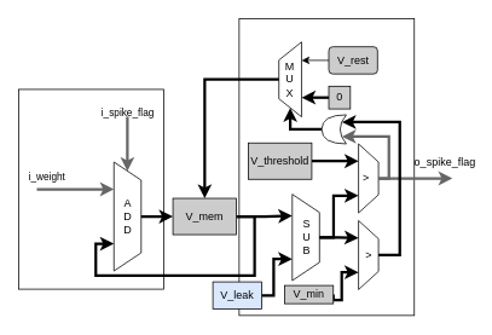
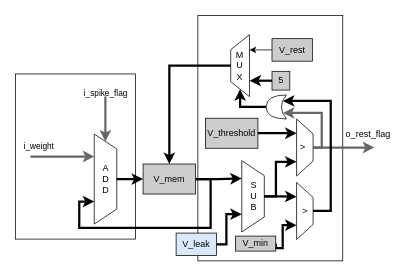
- <mxCell id="40" value="V_rest" style="whiteSpace=wrap;html=1;fillColor=#CCCCCC;rounded=1;" vertex="1" parent="1"><mxGeometry x="361.75" y="51" width="53.75" height="30" as="geometry" /></mxCell>
+ <mxCell id="40" value="V_rest" style="rounded=0;whiteSpace=wrap;html=1;fillColor=#CCCCCC;" vertex="1" parent="1"><mxGeometry x="361.75" y="51" width="53.75" height="30" as="geometry" /></mxCell>
- <mxCell id="23" value="0" style="rounded=0;whiteSpace=wrap;html=1;fillColor=#CCCCCC;" vertex="1" parent="1"><mxGeometry x="361.75" y="94.5" width="23.75" height="25" as="geometry" /></mxCell>
+ <mxCell id="23" value="5" style="rounded=0;whiteSpace=wrap;html=1;fillColor=#CCCCCC;" vertex="1" parent="1"><mxGeometry x="361.75" y="94.5" width="23.75" height="25" as="geometry" /></mxCell>
- <mxCell id="21" value="o_spike_flag" style="text;html=1;align=center;verticalAlign=middle;whiteSpace=wrap;rounded=0;" vertex="1" parent="1"><mxGeometry x="460" y="164" width="60" height="30" as="geometry" /></mxCell>
+ <mxCell id="21" value="o_rest_flag" style="text;html=1;align=center;verticalAlign=middle;whiteSpace=wrap;rounded=0;" vertex="1" parent="1"><mxGeometry x="460" y="164" width="60" height="30" as="geometry" /></mxCell>
